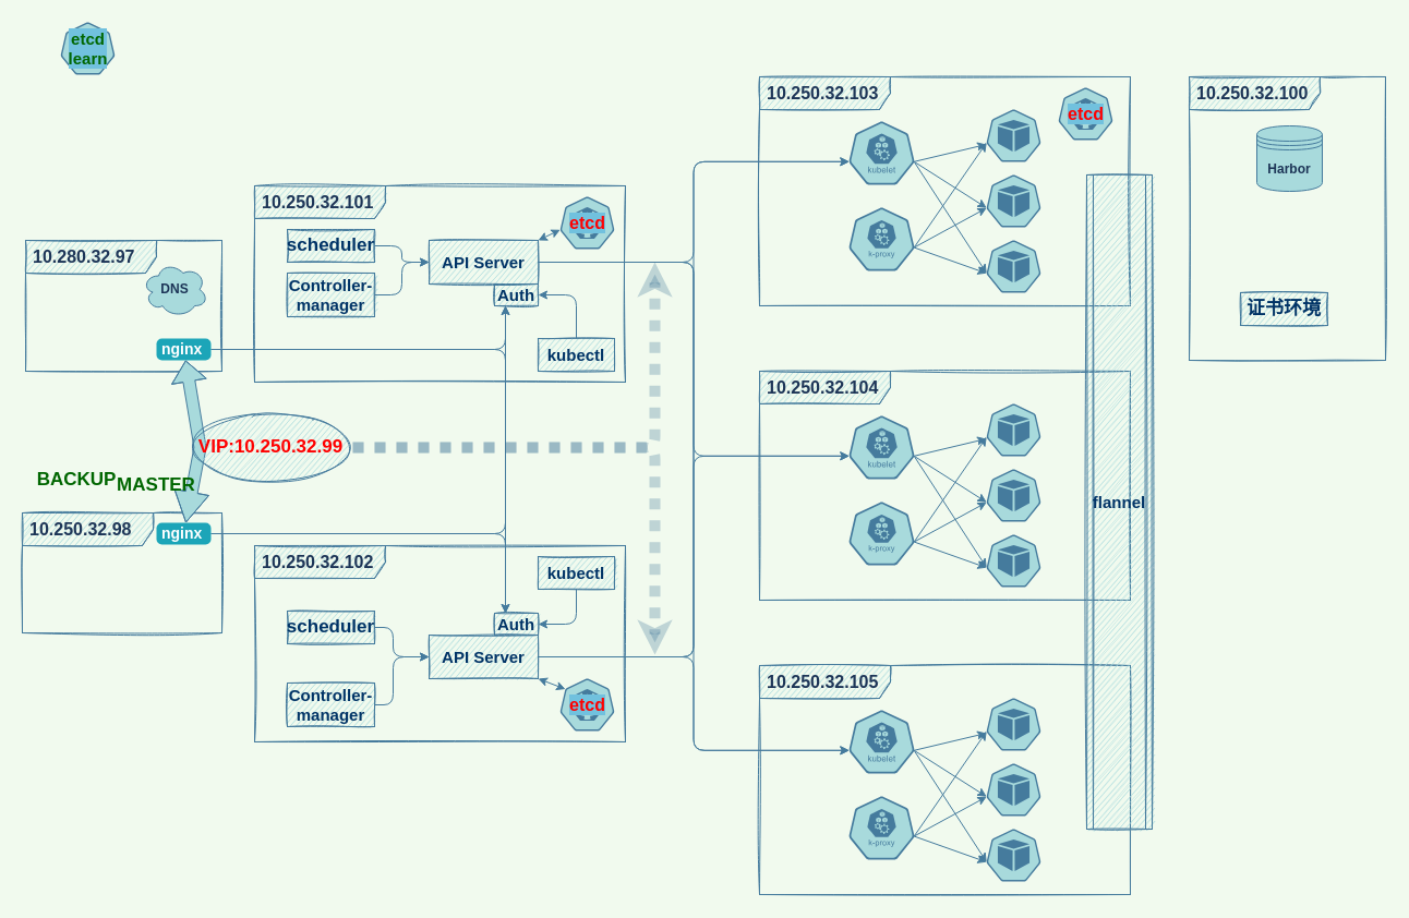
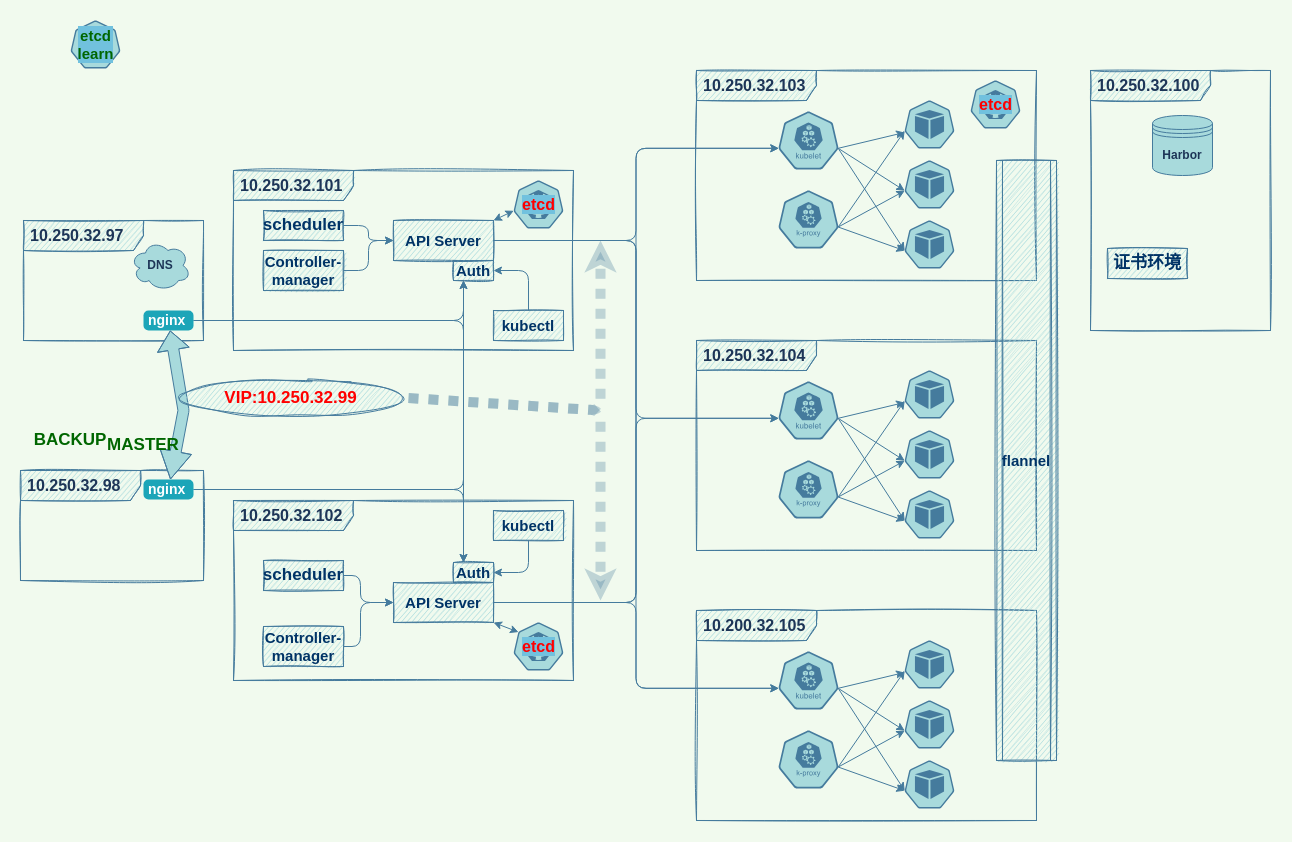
- <mxCell id="49" value="&lt;font style=&quot;font-size: 15px&quot;&gt;etcd&lt;br&gt;&lt;/font&gt;&lt;div style=&quot;font-size: 15px&quot;&gt;&lt;font style=&quot;font-size: 15px&quot;&gt;learn&lt;/font&gt;&lt;/div&gt;" style="html=1;dashed=0;whitespace=wrap;fillColor=#A8DADC;strokeColor=#457B9D;points=[[0.005,0.63,0],[0.1,0.2,0],[0.9,0.2,0],[0.5,0,0],[0.995,0.63,0],[0.72,0.99,0],[0.5,1,0],[0.28,0.99,0]];shape=mxgraph.kubernetes.icon;prIcon=etcd;rounded=0;sketch=0;fontSize=16;labelBorderColor=none;labelBackgroundColor=#71C1DE;fontStyle=1;fontColor=#006600;" parent="10" vertex="1"><mxGeometry x="55" y="20" width="50" height="48" as="geometry" /></mxCell>
+ <mxCell id="49" value="&lt;font style=&quot;font-size: 15px&quot;&gt;etcd&lt;br&gt;&lt;/font&gt;&lt;div style=&quot;font-size: 15px&quot;&gt;&lt;font style=&quot;font-size: 15px&quot;&gt;learn&lt;/font&gt;&lt;/div&gt;" style="html=1;dashed=0;whitespace=wrap;fillColor=#A8DADC;strokeColor=#457B9D;points=[[0.005,0.63,0],[0.1,0.2,0],[0.9,0.2,0],[0.5,0,0],[0.995,0.63,0],[0.72,0.99,0],[0.5,1,0],[0.28,0.99,0]];shape=mxgraph.kubernetes.icon;prIcon=etcd;rounded=0;sketch=0;fontSize=16;labelBorderColor=none;labelBackgroundColor=#71C1DE;fontStyle=1;fontColor=#006600;" parent="10" vertex="1"><mxGeometry x="70" y="20" width="50" height="48" as="geometry" /></mxCell>
- <mxCell id="8" value="10.280.32.97" style="shape=umlFrame;whiteSpace=wrap;html=1;width=120;height=30;boundedLbl=1;verticalAlign=middle;align=left;spacingLeft=5;rounded=0;strokeColor=#457B9D;fillColor=#A8DADC;sketch=1;fontStyle=1;fontSize=16;fontColor=#1D3557;" parent="1" vertex="1"><mxGeometry x="23" y="220" width="180" height="120" as="geometry" /></mxCell>
+ <mxCell id="8" value="10.250.32.97" style="shape=umlFrame;whiteSpace=wrap;html=1;width=120;height=30;boundedLbl=1;verticalAlign=middle;align=left;spacingLeft=5;rounded=0;strokeColor=#457B9D;fillColor=#A8DADC;sketch=1;fontStyle=1;fontSize=16;fontColor=#1D3557;" parent="1" vertex="1"><mxGeometry x="23" y="220" width="180" height="120" as="geometry" /></mxCell>
- <mxCell id="83" value="证书环境" style="rounded=0;whiteSpace=wrap;html=1;labelBackgroundColor=none;sketch=1;strokeColor=#457B9D;fillColor=#A8DADC;fontSize=17;fontColor=#003366;fontStyle=1" parent="10" vertex="1"><mxGeometry x="1137" y="268" width="80" height="30" as="geometry" /></mxCell>
+ <mxCell id="83" value="证书环境" style="rounded=0;whiteSpace=wrap;html=1;labelBackgroundColor=none;sketch=1;strokeColor=#457B9D;fillColor=#A8DADC;fontSize=17;fontColor=#003366;fontStyle=1" parent="10" vertex="1"><mxGeometry x="1107" y="248" width="80" height="30" as="geometry" /></mxCell>
- <mxCell id="84" value="VIP:10.250.32.99" style="ellipse;whiteSpace=wrap;html=1;rounded=0;labelBackgroundColor=none;sketch=1;strokeColor=#457B9D;fillColor=#A8DADC;fontColor=#FF0000;fontStyle=1;fontSize=17;" parent="10" vertex="1"><mxGeometry x="173" y="380" width="150" height="60" as="geometry" /></mxCell>
+ <mxCell id="84" value="VIP:10.250.32.99" style="ellipse;whiteSpace=wrap;html=1;rounded=0;labelBackgroundColor=none;sketch=1;strokeColor=#457B9D;fillColor=#A8DADC;fontColor=#FF0000;fontStyle=1;fontSize=17;" parent="10" vertex="1"><mxGeometry x="173" y="380" width="235" height="35" as="geometry" /></mxCell>
- <mxCell id="7" value="10.250.32.105" style="shape=umlFrame;whiteSpace=wrap;html=1;width=120;height=30;boundedLbl=1;verticalAlign=middle;align=left;spacingLeft=5;rounded=0;strokeColor=#457B9D;fillColor=#A8DADC;sketch=1;fontStyle=1;fontSize=16;fontColor=#1D3557;" parent="1" vertex="1"><mxGeometry x="696" y="610" width="340" height="210" as="geometry" /></mxCell>
+ <mxCell id="7" value="10.200.32.105" style="shape=umlFrame;whiteSpace=wrap;html=1;width=120;height=30;boundedLbl=1;verticalAlign=middle;align=left;spacingLeft=5;rounded=0;strokeColor=#457B9D;fillColor=#A8DADC;sketch=1;fontStyle=1;fontSize=16;fontColor=#1D3557;" parent="1" vertex="1"><mxGeometry x="696" y="610" width="340" height="210" as="geometry" /></mxCell>
